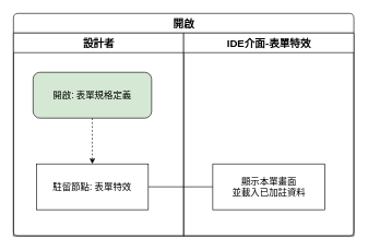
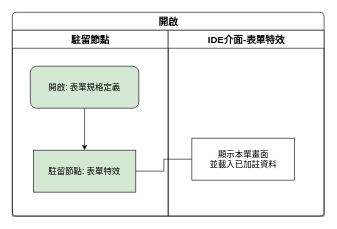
- <mxCell id="4" value="設計者" style="swimlane;html=1;startSize=30;fontSize=16;strokeWidth=1;" parent="2" vertex="1"><mxGeometry y="30" width="260" height="310" as="geometry" /></mxCell>
+ <mxCell id="4" value="駐留節點" style="swimlane;html=1;startSize=30;fontSize=16;strokeWidth=1;" parent="2" vertex="1"><mxGeometry y="30" width="260" height="310" as="geometry" /></mxCell>
- <mxCell id="5" style="edgeStyle=orthogonalEdgeStyle;rounded=0;orthogonalLoop=1;jettySize=auto;html=1;fontSize=14;dashed=1;" parent="4" source="6" target="7" edge="1"><mxGeometry relative="1" as="geometry" /></mxCell>
+ <mxCell id="5" style="edgeStyle=orthogonalEdgeStyle;rounded=0;orthogonalLoop=1;jettySize=auto;html=1;fontSize=14;" parent="4" source="6" target="7" edge="1"><mxGeometry relative="1" as="geometry" /></mxCell>
- <mxCell id="7" value="駐留節點: 表單特效" style="rounded=0;whiteSpace=wrap;html=1;strokeWidth=1;fontSize=14;" parent="4" vertex="1"><mxGeometry x="35" y="200" width="171" height="70" as="geometry" /></mxCell>
+ <mxCell id="7" value="駐留節點: 表單特效" style="rounded=0;whiteSpace=wrap;html=1;strokeWidth=1;fontSize=14;fillColor=#d5e8d4;" parent="4" vertex="1"><mxGeometry x="35" y="200" width="171" height="70" as="geometry" /></mxCell>
- <mxCell id="9" value="顯示本單畫面&lt;br&gt;並載入已加註資料" style="rounded=0;whiteSpace=wrap;html=1;strokeWidth=1;fontSize=14;" parent="8" vertex="1"><mxGeometry x="44.5" y="200" width="171" height="70" as="geometry" /></mxCell>
+ <mxCell id="9" value="顯示本單畫面&lt;br&gt;並載入已加註資料" style="rounded=0;whiteSpace=wrap;html=1;strokeWidth=1;fontSize=14;" parent="8" vertex="1"><mxGeometry x="39.5" y="180" width="171" height="70" as="geometry" /></mxCell>
